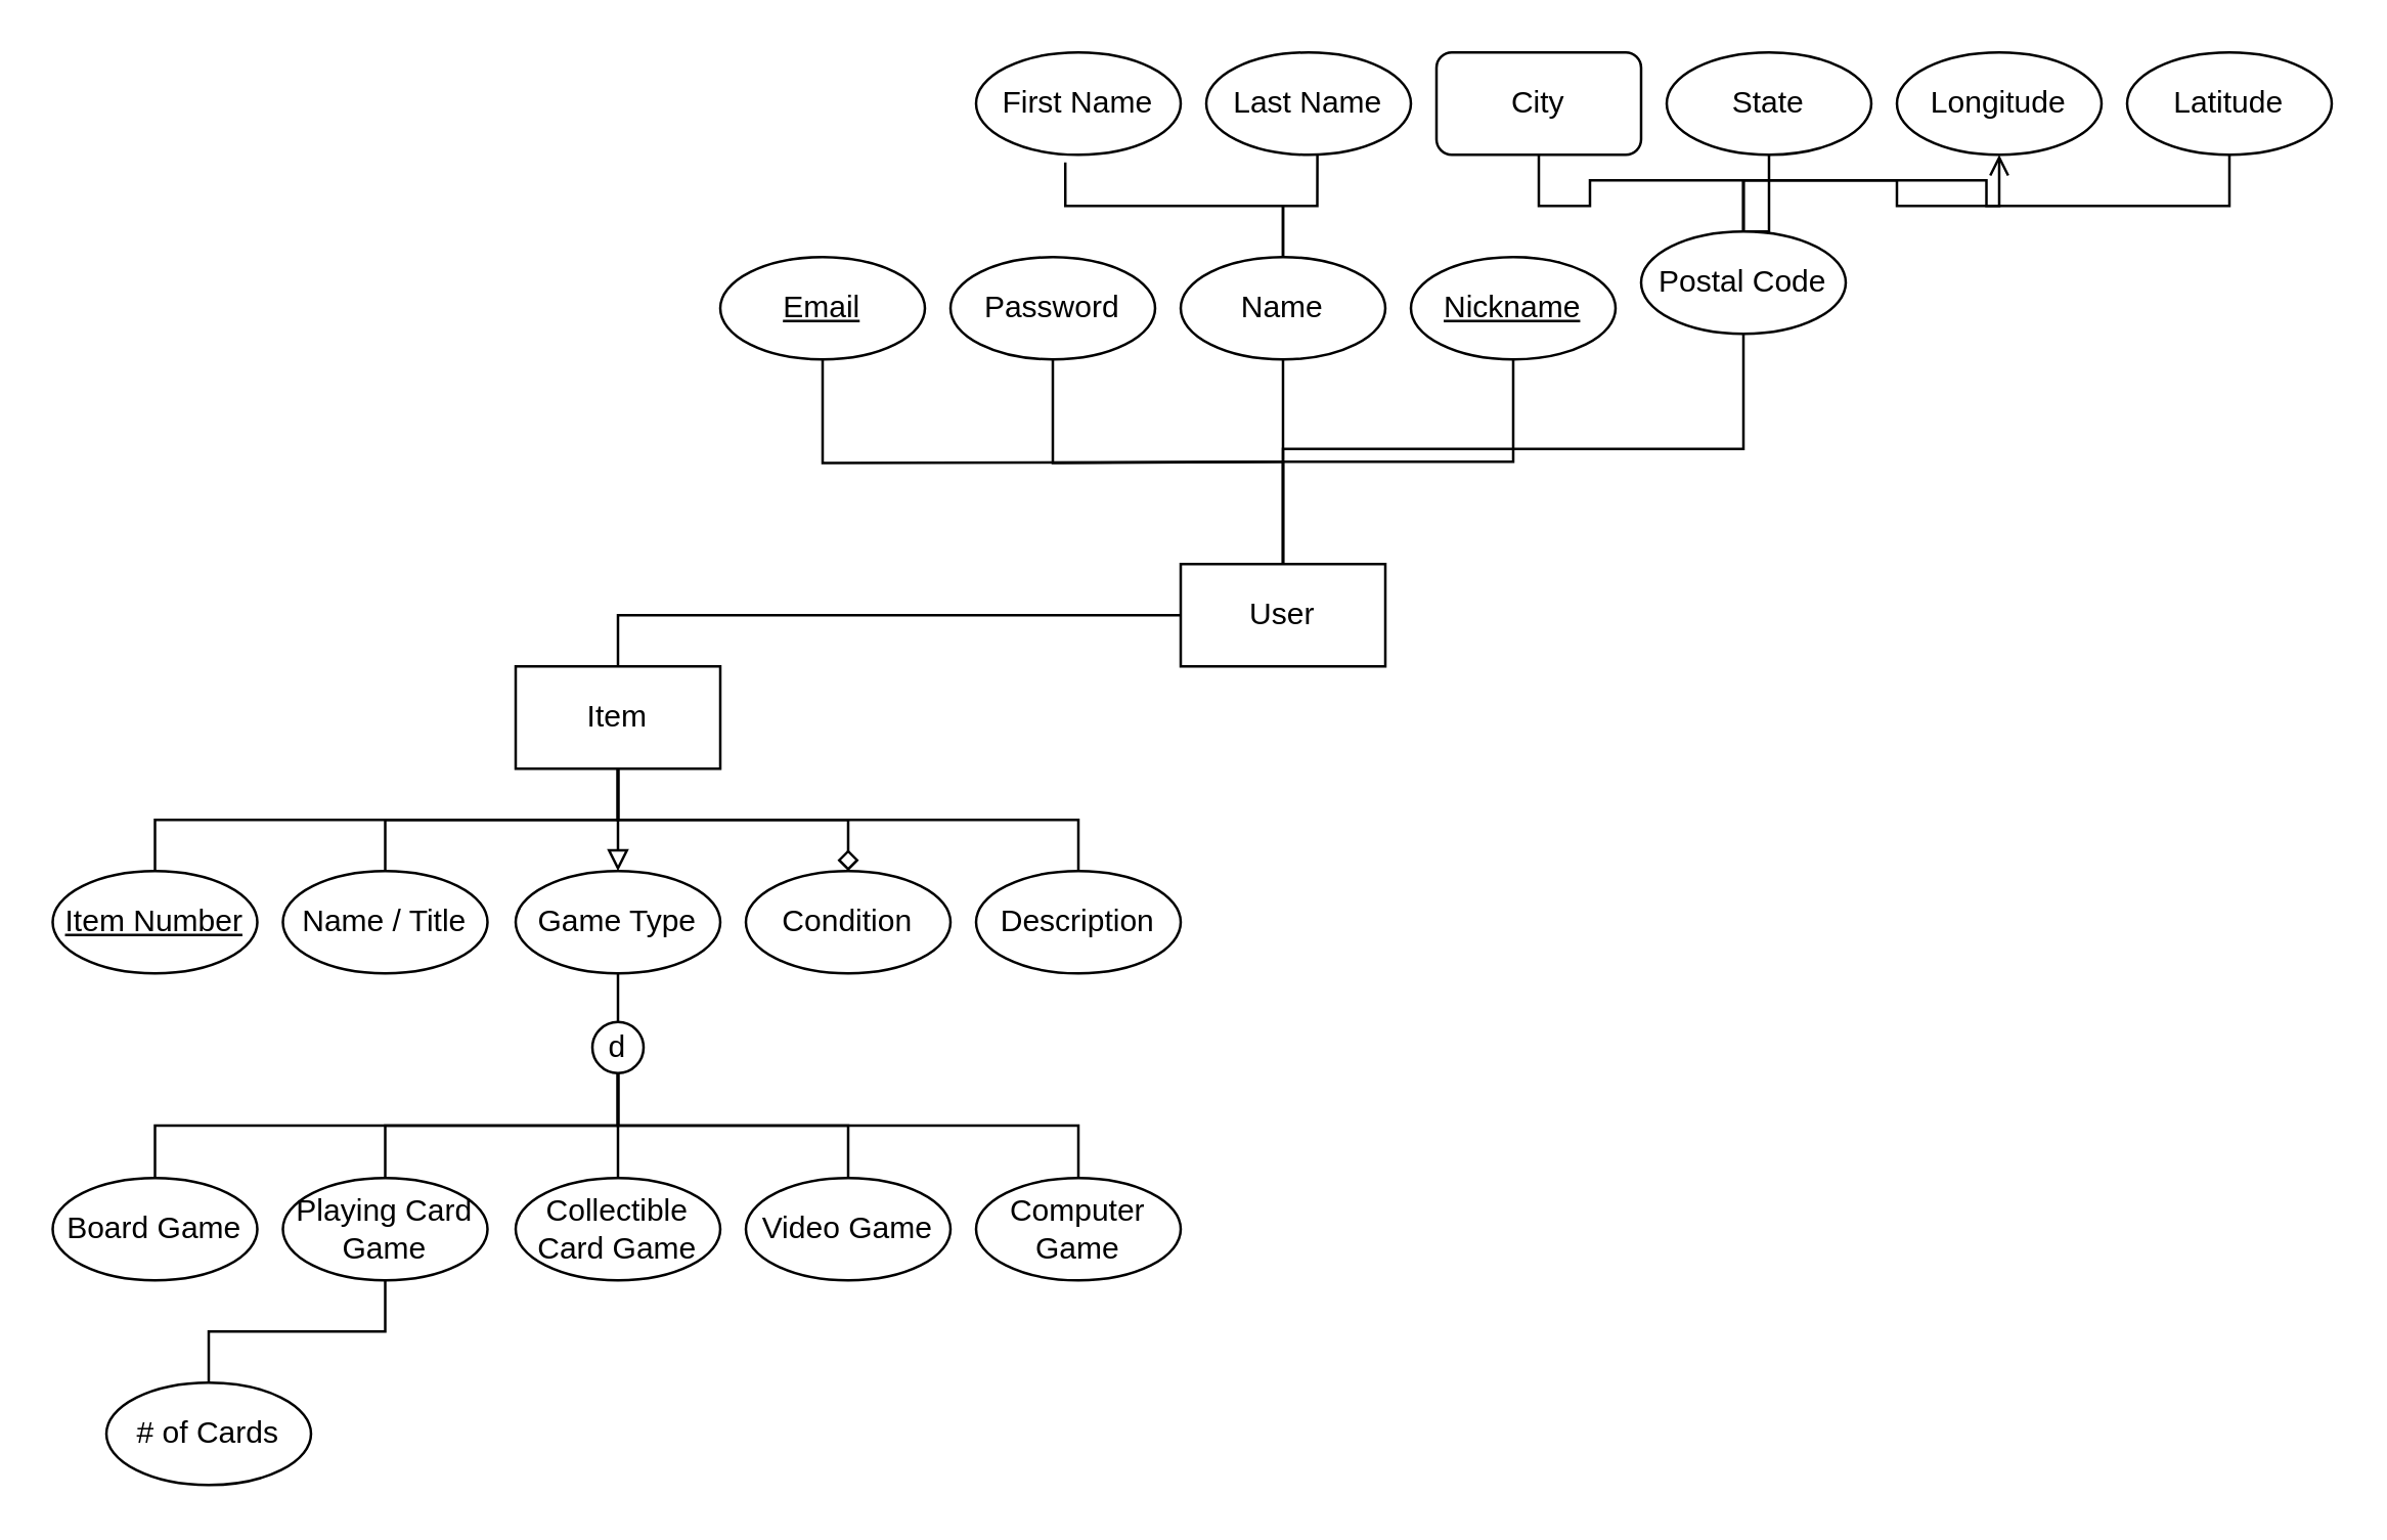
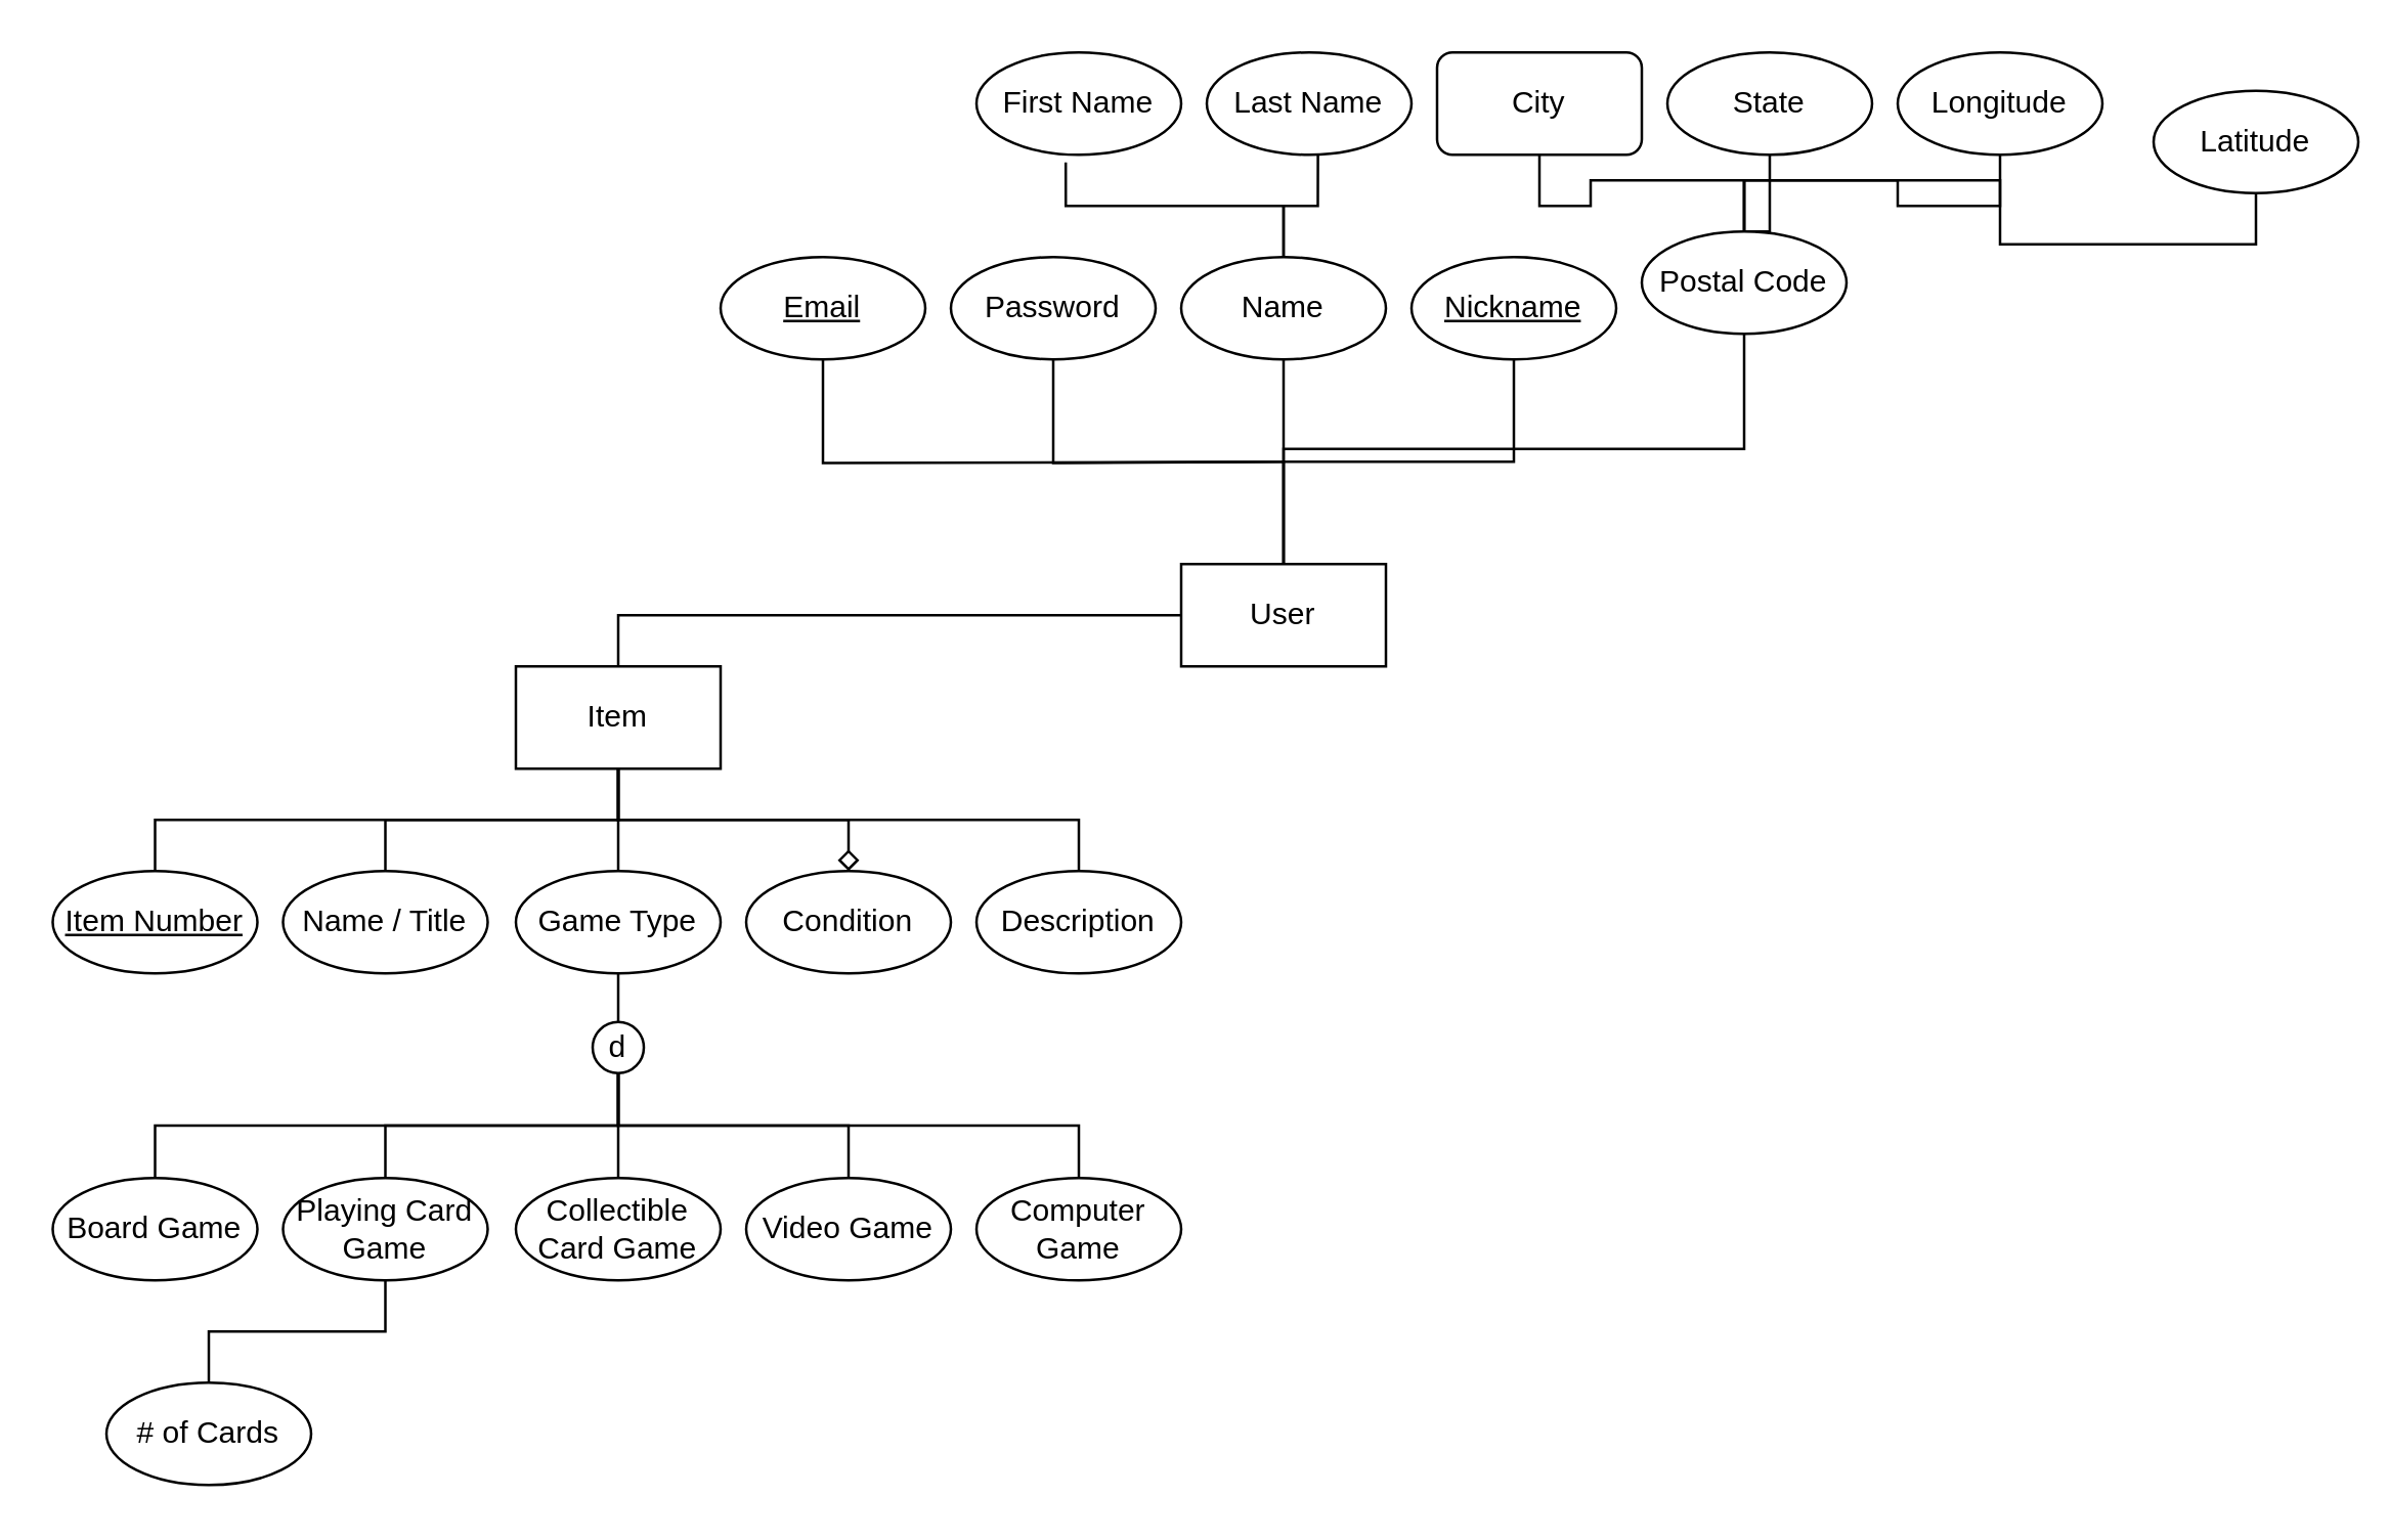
- <mxCell id="25" value="Latitude" style="ellipse;whiteSpace=wrap;html=1;" vertex="1" parent="1"><mxGeometry x="831" y="20" width="80" height="40" as="geometry" /></mxCell>
+ <mxCell id="25" value="Latitude" style="ellipse;whiteSpace=wrap;html=1;" vertex="1" parent="1"><mxGeometry x="841" y="35" width="80" height="40" as="geometry" /></mxCell>
- <mxCell id="17" style="edgeStyle=orthogonalEdgeStyle;rounded=0;orthogonalLoop=1;jettySize=auto;html=1;exitX=0.5;exitY=0;exitDx=0;exitDy=0;startArrow=none;startFill=0;endArrow=open;endFill=0;strokeColor=default;" edge="1" parent="1" source="19" target="24"><mxGeometry relative="1" as="geometry" /></mxCell>
+ <mxCell id="17" style="edgeStyle=orthogonalEdgeStyle;rounded=0;orthogonalLoop=1;jettySize=auto;html=1;exitX=0.5;exitY=0;exitDx=0;exitDy=0;startArrow=none;startFill=0;endArrow=none;endFill=0;strokeColor=default;" edge="1" parent="1" source="19" target="24"><mxGeometry relative="1" as="geometry" /></mxCell>
- <mxCell id="26" style="edgeStyle=orthogonalEdgeStyle;rounded=0;orthogonalLoop=1;jettySize=auto;html=1;exitX=0.5;exitY=1;exitDx=0;exitDy=0;startArrow=none;startFill=0;endArrow=block;endFill=0;strokeColor=default;entryX=0.5;entryY=0;entryDx=0;entryDy=0;" edge="1" parent="1" source="31" target="35"><mxGeometry relative="1" as="geometry"><mxPoint x="351" y="340" as="targetPoint" /></mxGeometry></mxCell>
+ <mxCell id="26" style="edgeStyle=orthogonalEdgeStyle;rounded=0;orthogonalLoop=1;jettySize=auto;html=1;exitX=0.5;exitY=1;exitDx=0;exitDy=0;startArrow=none;startFill=0;endArrow=none;endFill=0;strokeColor=default;entryX=0.5;entryY=0;entryDx=0;entryDy=0;" edge="1" parent="1" source="31" target="35"><mxGeometry relative="1" as="geometry"><mxPoint x="351" y="340" as="targetPoint" /></mxGeometry></mxCell>
